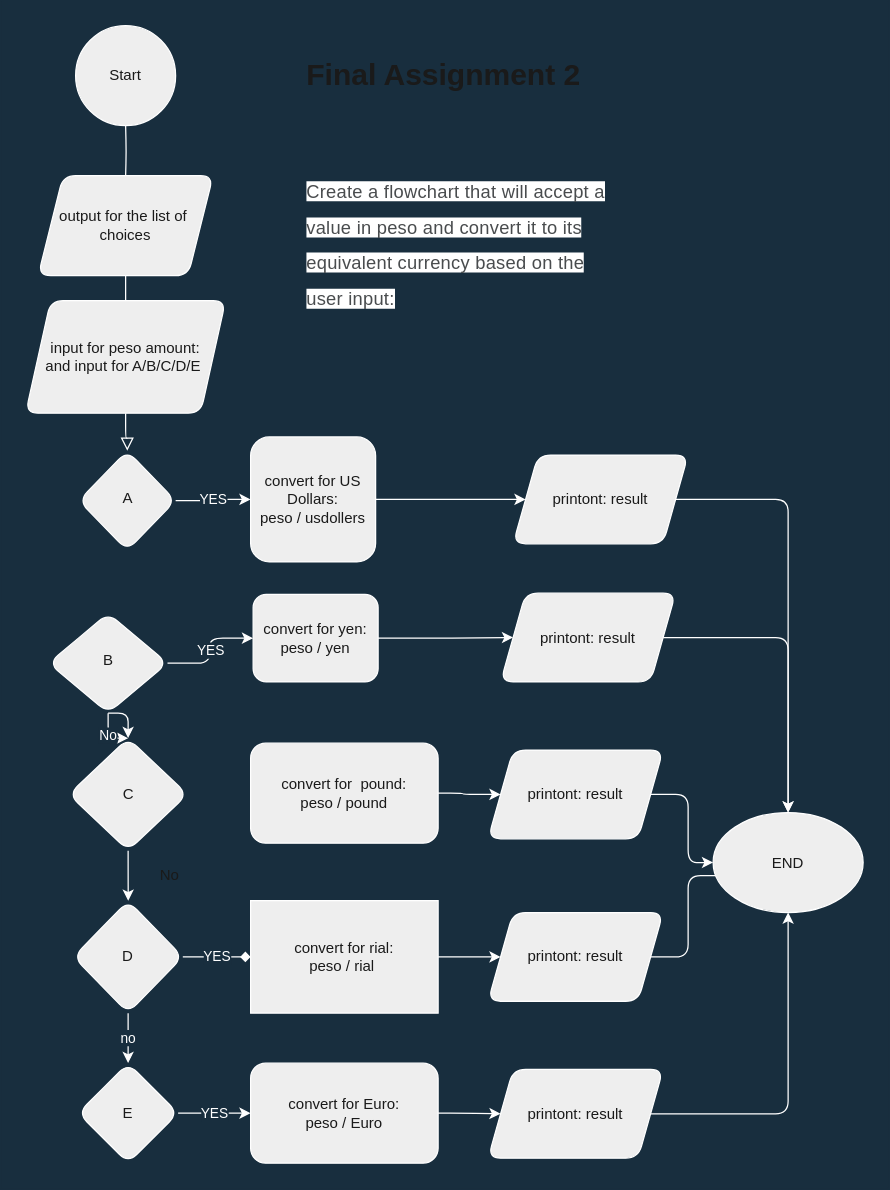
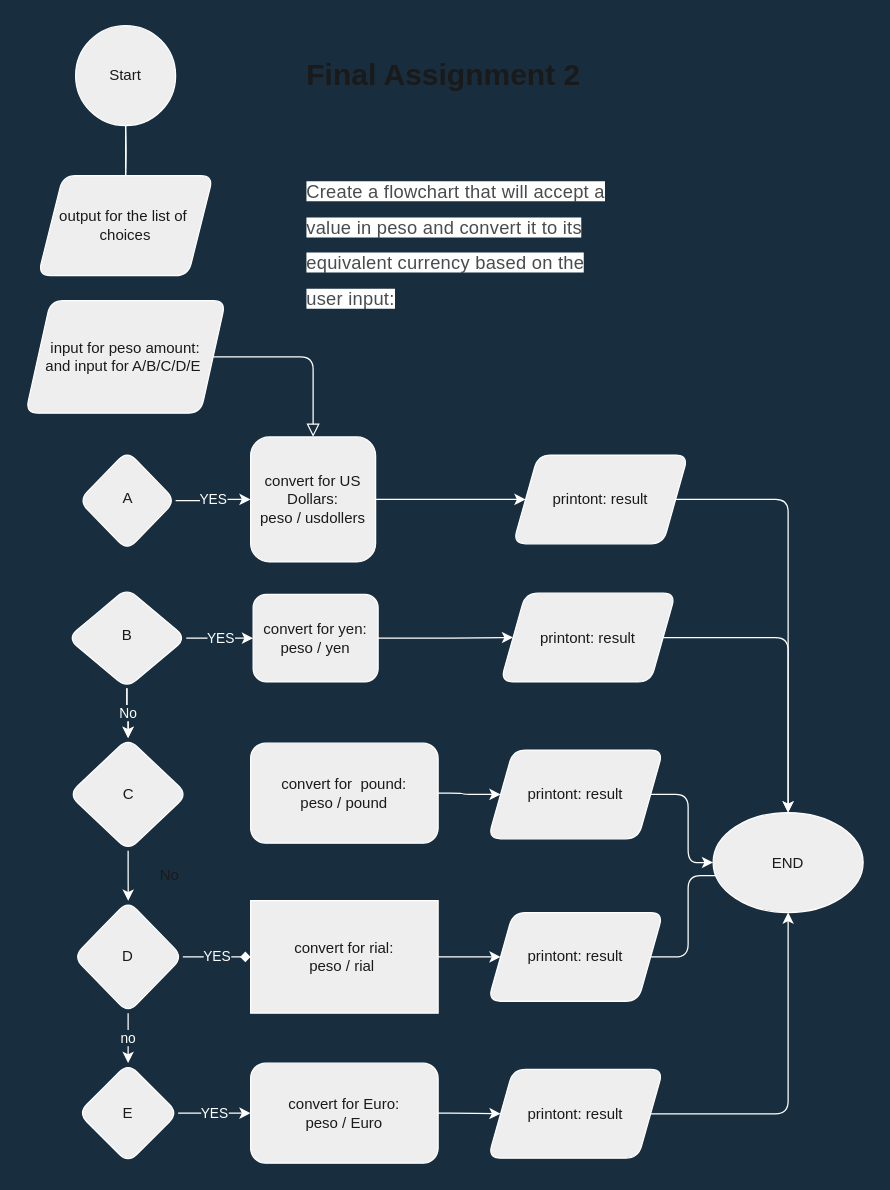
- <mxCell id="13" value="" style="html=1;jettySize=auto;orthogonalLoop=1;fontSize=11;endArrow=none;endFill=0;endSize=8;strokeWidth=1;shadow=0;labelBackgroundColor=none;edgeStyle=orthogonalEdgeStyle;startArrow=none;strokeColor=#FFFFFF;fontColor=#FFFFFF;" edge="1" parent="1" source="10" target="12"><mxGeometry relative="1" as="geometry"><mxPoint x="100" y="220" as="sourcePoint" /><mxPoint x="100" y="340" as="targetPoint" /></mxGeometry></mxCell>
+ <mxCell id="13" value="" style="html=1;jettySize=auto;orthogonalLoop=1;fontSize=11;endArrow=none;endFill=0;endSize=8;strokeWidth=1;shadow=0;labelBackgroundColor=none;edgeStyle=orthogonalEdgeStyle;startArrow=none;strokeColor=#FFFFFF;fontColor=#FFFFFF;" edge="1" parent="1" source="10" target="9"><mxGeometry relative="1" as="geometry"><mxPoint x="100" y="220" as="sourcePoint" /><mxPoint x="100" y="340" as="targetPoint" /></mxGeometry></mxCell>
- <mxCell id="2" value="" style="html=1;jettySize=auto;orthogonalLoop=1;fontSize=11;endArrow=block;endFill=0;endSize=8;strokeWidth=1;shadow=0;labelBackgroundColor=none;edgeStyle=orthogonalEdgeStyle;startArrow=none;strokeColor=#FFFFFF;fontColor=#FFFFFF;" parent="1" source="12" target="4" edge="1"><mxGeometry relative="1" as="geometry"><mxPoint x="100" y="100" as="sourcePoint" /></mxGeometry></mxCell>
+ <mxCell id="2" value="" style="html=1;jettySize=auto;orthogonalLoop=1;fontSize=11;endArrow=block;endFill=0;endSize=8;strokeWidth=1;shadow=0;labelBackgroundColor=none;edgeStyle=orthogonalEdgeStyle;startArrow=none;strokeColor=#FFFFFF;fontColor=#FFFFFF;" parent="1" source="12" target="23" edge="1"><mxGeometry relative="1" as="geometry"><mxPoint x="100" y="100" as="sourcePoint" /></mxGeometry></mxCell>
- <mxCell id="8" value="B" style="rhombus;whiteSpace=wrap;html=1;shadow=0;fontFamily=Helvetica;fontSize=12;align=center;strokeWidth=1;spacing=6;spacingTop=-4;fillColor=#EEEEEE;strokeColor=#FFFFFF;fontColor=#1A1A1A;rounded=1;" parent="1" vertex="1"><mxGeometry x="38.5" y="490" width="95" height="80" as="geometry" /></mxCell>
+ <mxCell id="8" value="B" style="rhombus;whiteSpace=wrap;html=1;shadow=0;fontFamily=Helvetica;fontSize=12;align=center;strokeWidth=1;spacing=6;spacingTop=-4;fillColor=#EEEEEE;strokeColor=#FFFFFF;fontColor=#1A1A1A;rounded=1;" parent="1" vertex="1"><mxGeometry x="53.5" y="470" width="95" height="80" as="geometry" /></mxCell>
